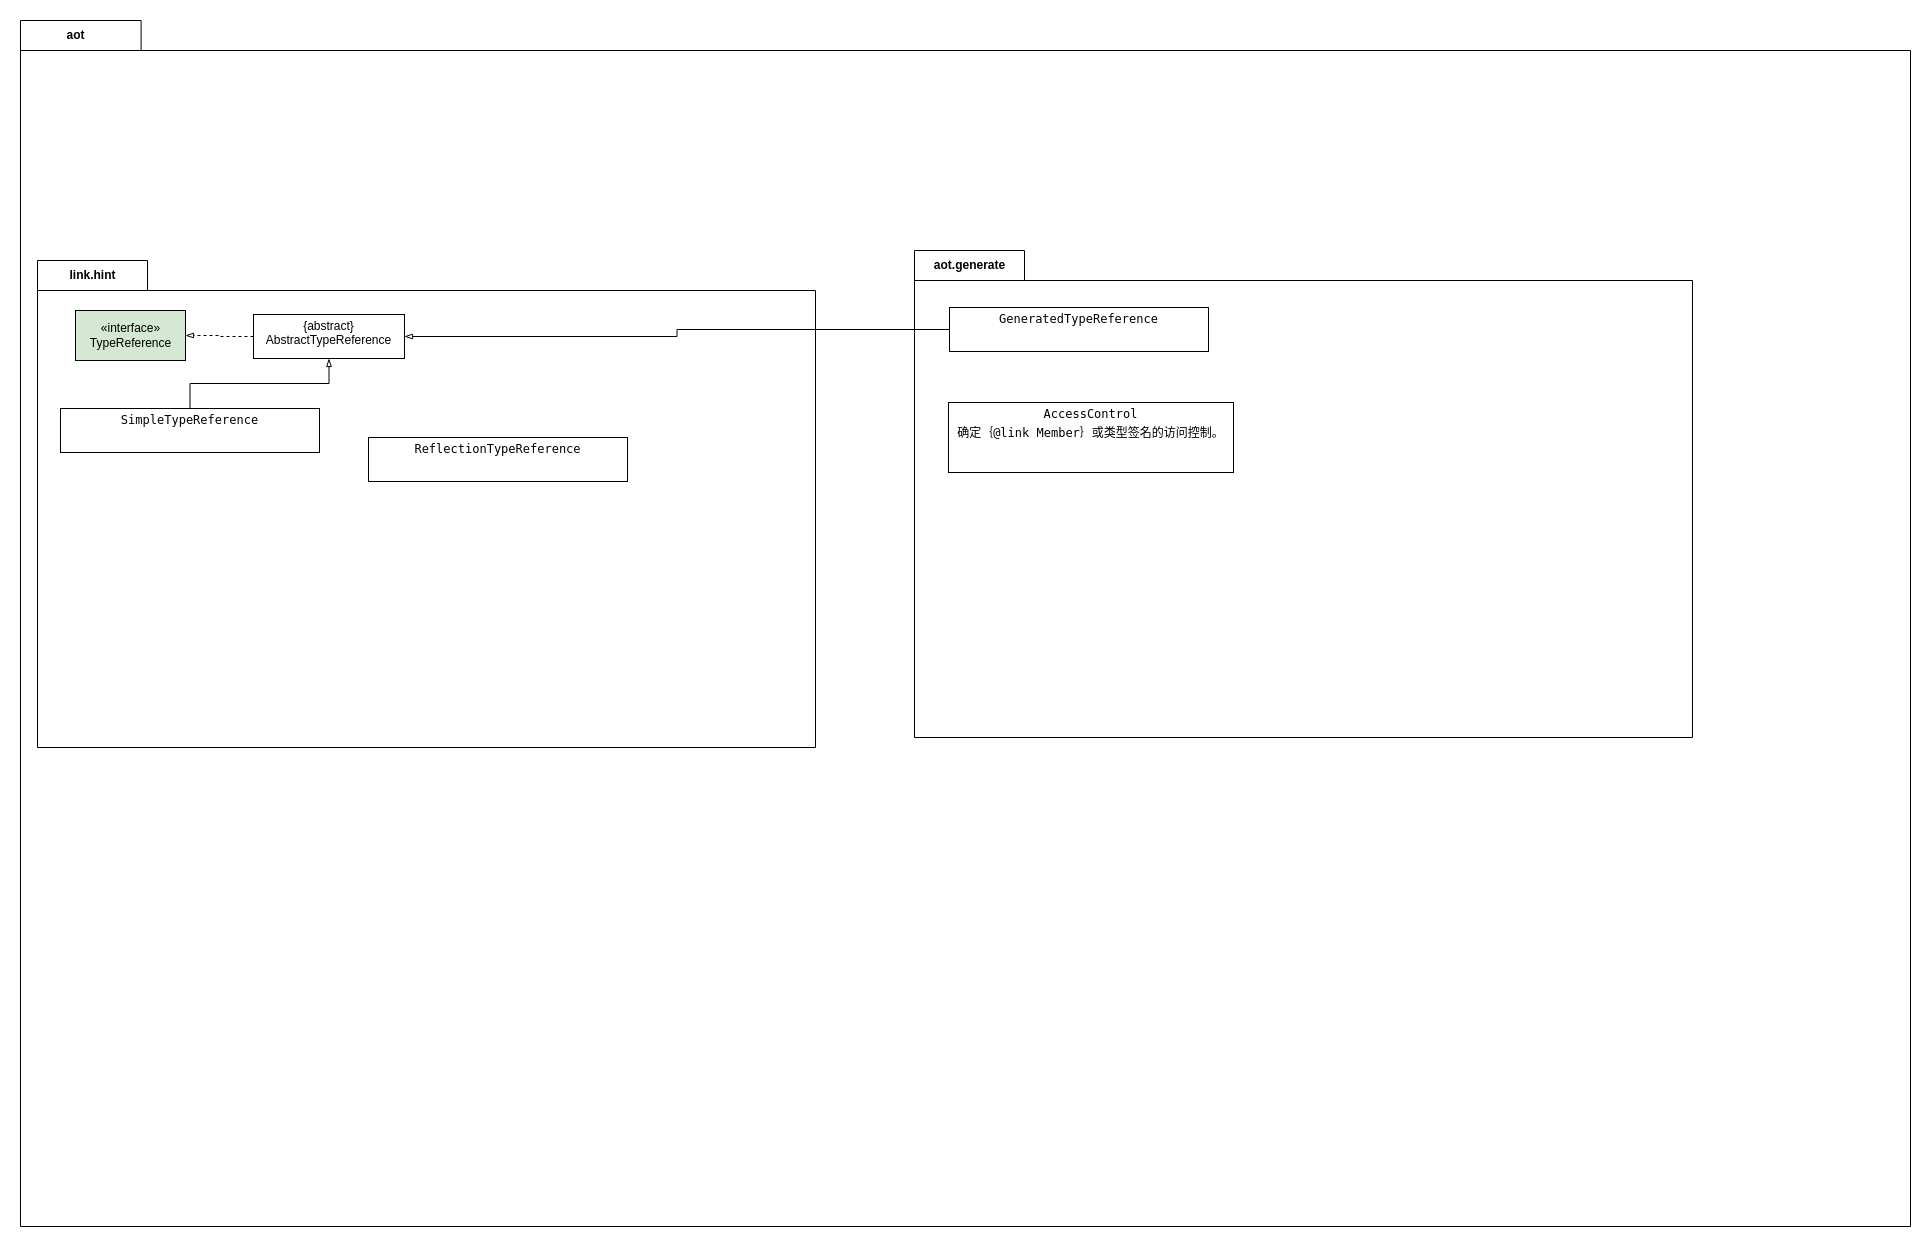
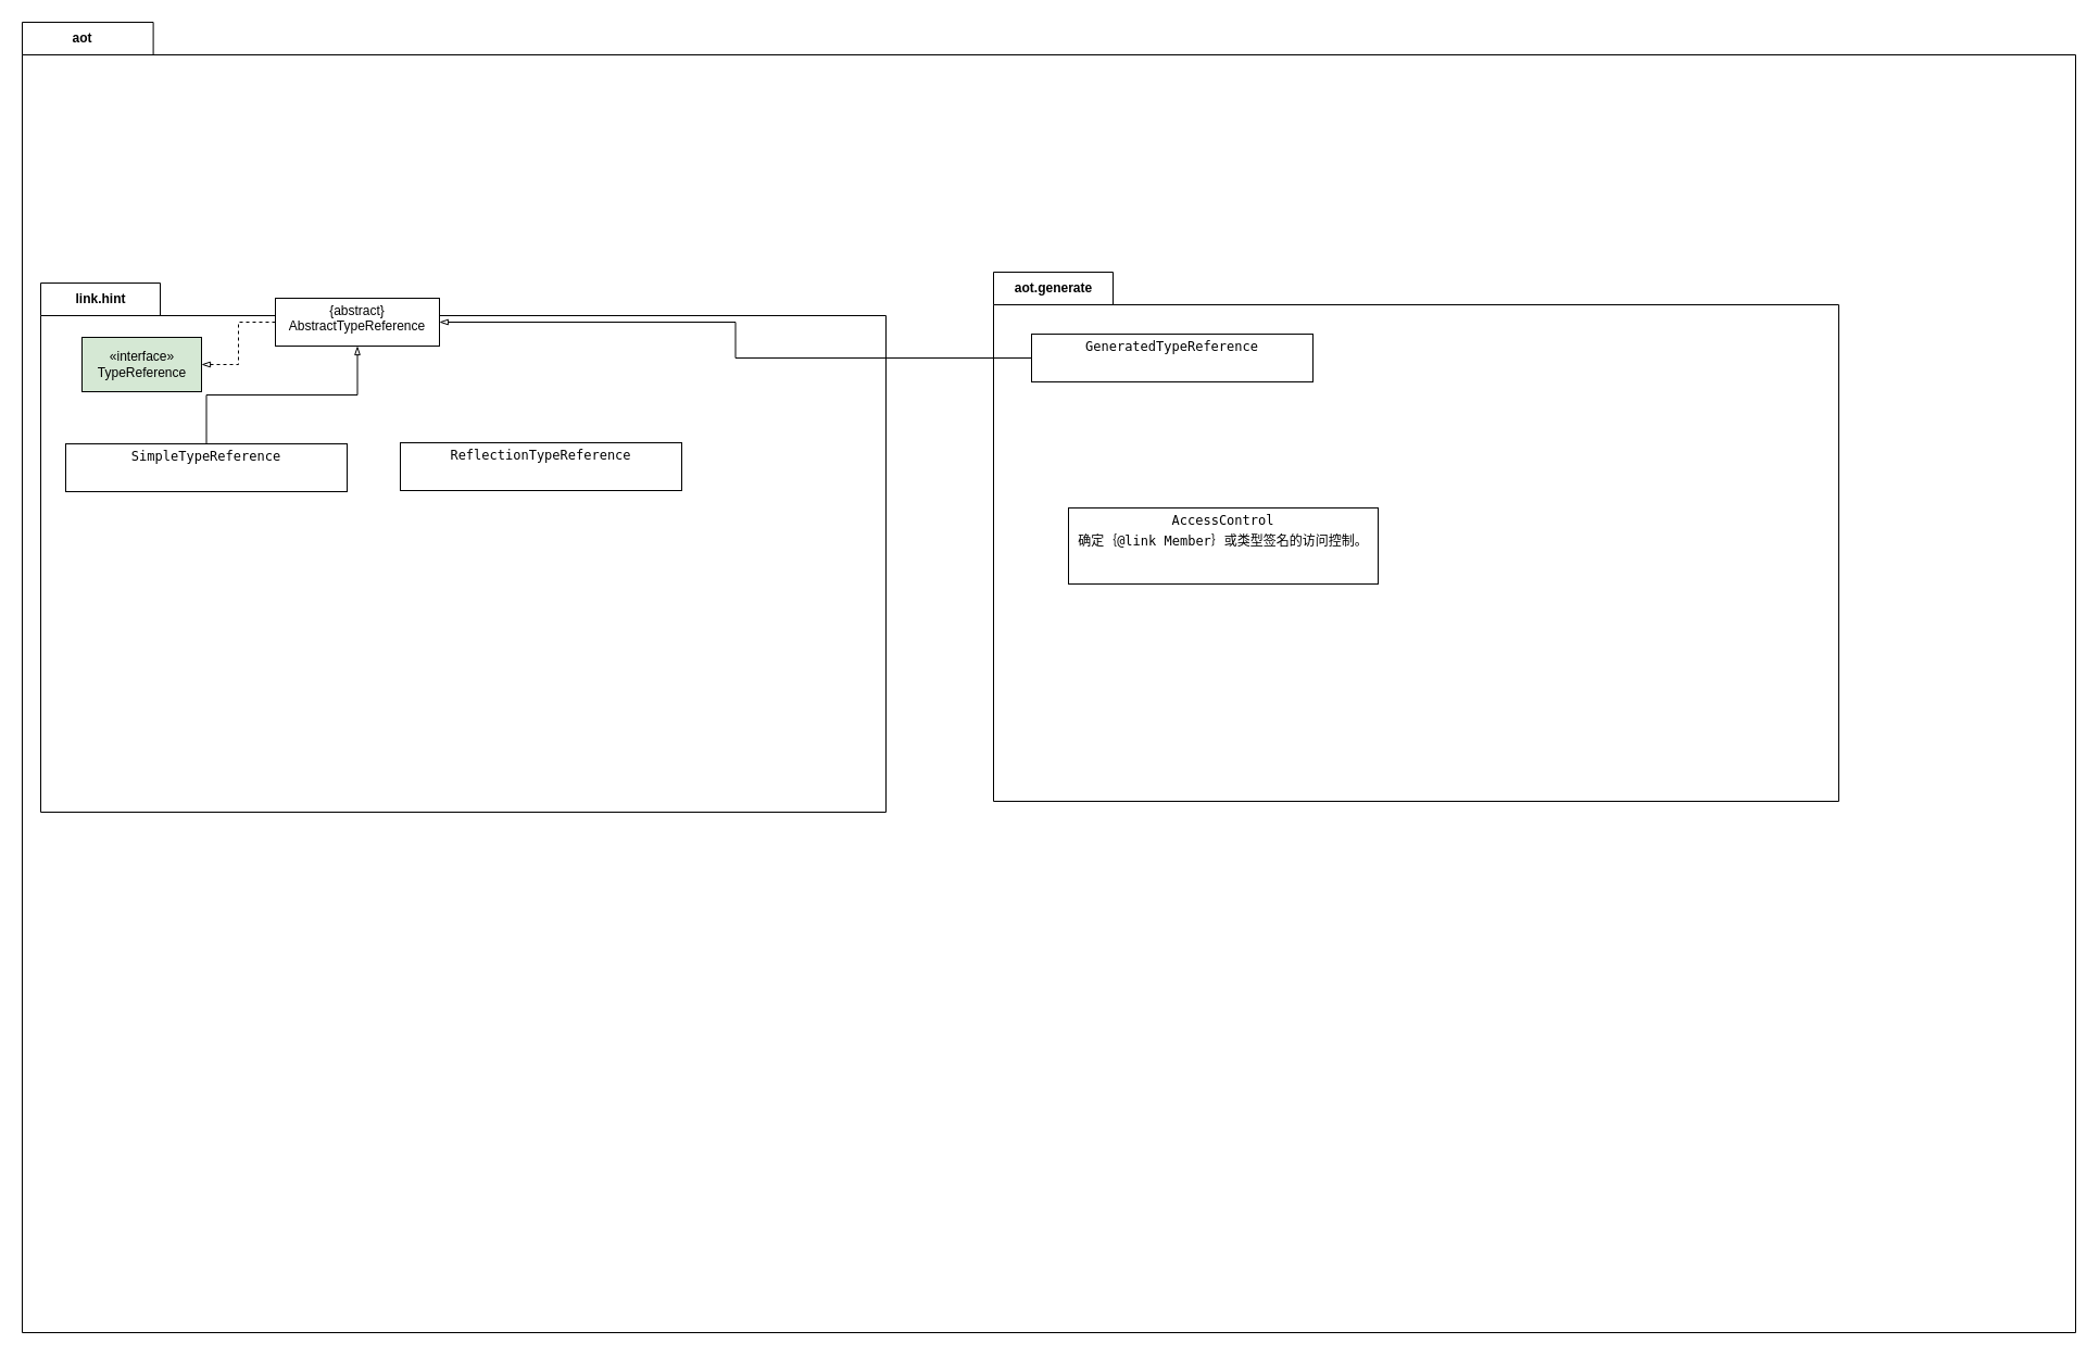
- <mxCell id="8" value="&lt;p style=&quot;margin:5px;&quot;&gt;{abstract}&lt;br&gt;AbstractTypeReference&lt;/p&gt;" style="shape=rect;html=1;overflow=fill;whiteSpace=wrap;align=center;" parent="4" vertex="1"><mxGeometry x="216" y="54" width="151" height="44" as="geometry" /></mxCell>
+ <mxCell id="8" value="&lt;p style=&quot;margin:5px;&quot;&gt;{abstract}&lt;br&gt;AbstractTypeReference&lt;/p&gt;" style="shape=rect;html=1;overflow=fill;whiteSpace=wrap;align=center;" parent="4" vertex="1"><mxGeometry x="216" y="14" width="151" height="44" as="geometry" /></mxCell>
- <mxCell id="15" value="&lt;p style=&quot;margin:5px;&quot;&gt;&lt;font face=&quot;JetBrains Mono, monospace&quot;&gt;&lt;span style=&quot;background-color: rgb(255, 255, 255);&quot;&gt;AccessControl&lt;/span&gt;&lt;/font&gt;&lt;/p&gt;&lt;p style=&quot;margin:5px;&quot;&gt;&lt;font face=&quot;JetBrains Mono, monospace&quot;&gt;&lt;span style=&quot;background-color: rgb(255, 255, 255);&quot;&gt;确定｛@link Member｝或类型签名的访问控制。&lt;br&gt;&lt;/span&gt;&lt;/font&gt;&lt;/p&gt;" style="shape=rect;html=1;overflow=fill;whiteSpace=wrap;align=center;" vertex="1" parent="12"><mxGeometry x="34" y="152" width="285" height="70" as="geometry" /></mxCell>
+ <mxCell id="15" value="&lt;p style=&quot;margin:5px;&quot;&gt;&lt;font face=&quot;JetBrains Mono, monospace&quot;&gt;&lt;span style=&quot;background-color: rgb(255, 255, 255);&quot;&gt;AccessControl&lt;/span&gt;&lt;/font&gt;&lt;/p&gt;&lt;p style=&quot;margin:5px;&quot;&gt;&lt;font face=&quot;JetBrains Mono, monospace&quot;&gt;&lt;span style=&quot;background-color: rgb(255, 255, 255);&quot;&gt;确定｛@link Member｝或类型签名的访问控制。&lt;br&gt;&lt;/span&gt;&lt;/font&gt;&lt;/p&gt;" style="shape=rect;html=1;overflow=fill;whiteSpace=wrap;align=center;" vertex="1" parent="12"><mxGeometry x="69" y="217" width="285" height="70" as="geometry" /></mxCell>
- <mxCell id="11" value="&lt;p style=&quot;margin:5px;&quot;&gt;&lt;span style=&quot;background-color: rgb(255, 255, 255); font-family: &amp;quot;JetBrains Mono&amp;quot;, monospace;&quot;&gt;ReflectionTypeReference&lt;/span&gt;&lt;br&gt;&lt;/p&gt;" style="shape=rect;html=1;overflow=fill;whiteSpace=wrap;align=center;" parent="4" vertex="1"><mxGeometry x="331" y="177" width="259" height="44" as="geometry" /></mxCell>
+ <mxCell id="11" value="&lt;p style=&quot;margin:5px;&quot;&gt;&lt;span style=&quot;background-color: rgb(255, 255, 255); font-family: &amp;quot;JetBrains Mono&amp;quot;, monospace;&quot;&gt;ReflectionTypeReference&lt;/span&gt;&lt;br&gt;&lt;/p&gt;" style="shape=rect;html=1;overflow=fill;whiteSpace=wrap;align=center;" parent="4" vertex="1"><mxGeometry x="331" y="147" width="259" height="44" as="geometry" /></mxCell>
